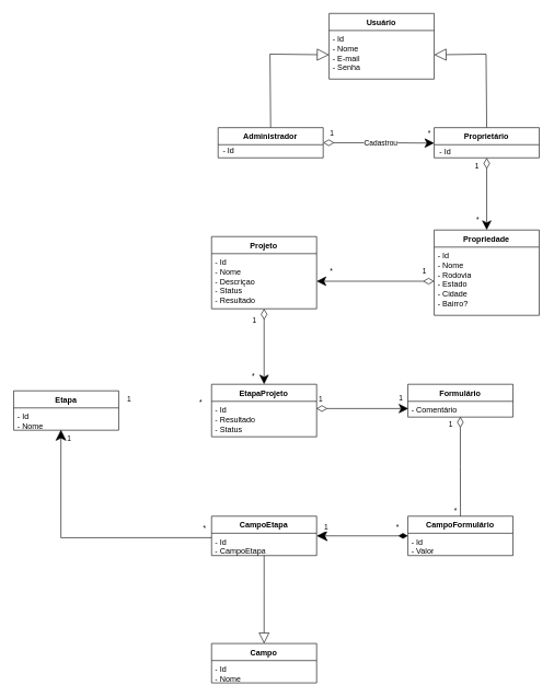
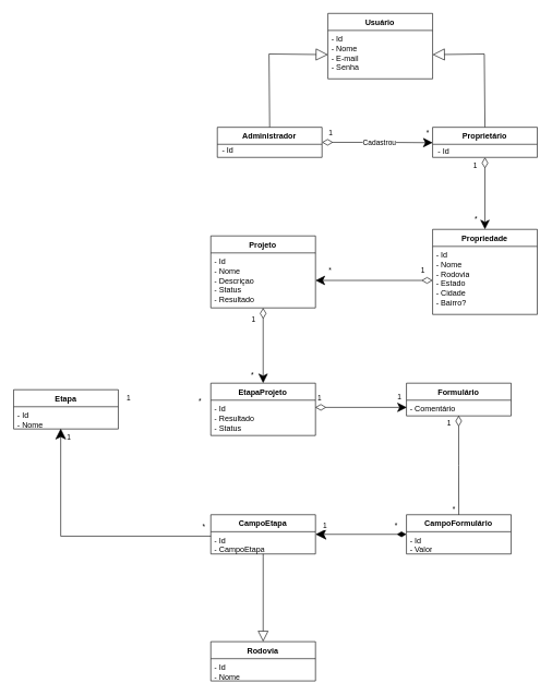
- <mxCell id="18" value="Campo" style="swimlane;fontStyle=1;align=center;verticalAlign=top;childLayout=stackLayout;horizontal=1;startSize=26;horizontalStack=0;resizeParent=1;resizeParentMax=0;resizeLast=0;collapsible=1;marginBottom=0;whiteSpace=wrap;html=1;" vertex="1" parent="1"><mxGeometry x="321.36" y="980" width="160" height="60" as="geometry" /></mxCell>
+ <mxCell id="18" value="Rodovia" style="swimlane;fontStyle=1;align=center;verticalAlign=top;childLayout=stackLayout;horizontal=1;startSize=26;horizontalStack=0;resizeParent=1;resizeParentMax=0;resizeLast=0;collapsible=1;marginBottom=0;whiteSpace=wrap;html=1;" vertex="1" parent="1"><mxGeometry x="321.36" y="980" width="160" height="60" as="geometry" /></mxCell>
